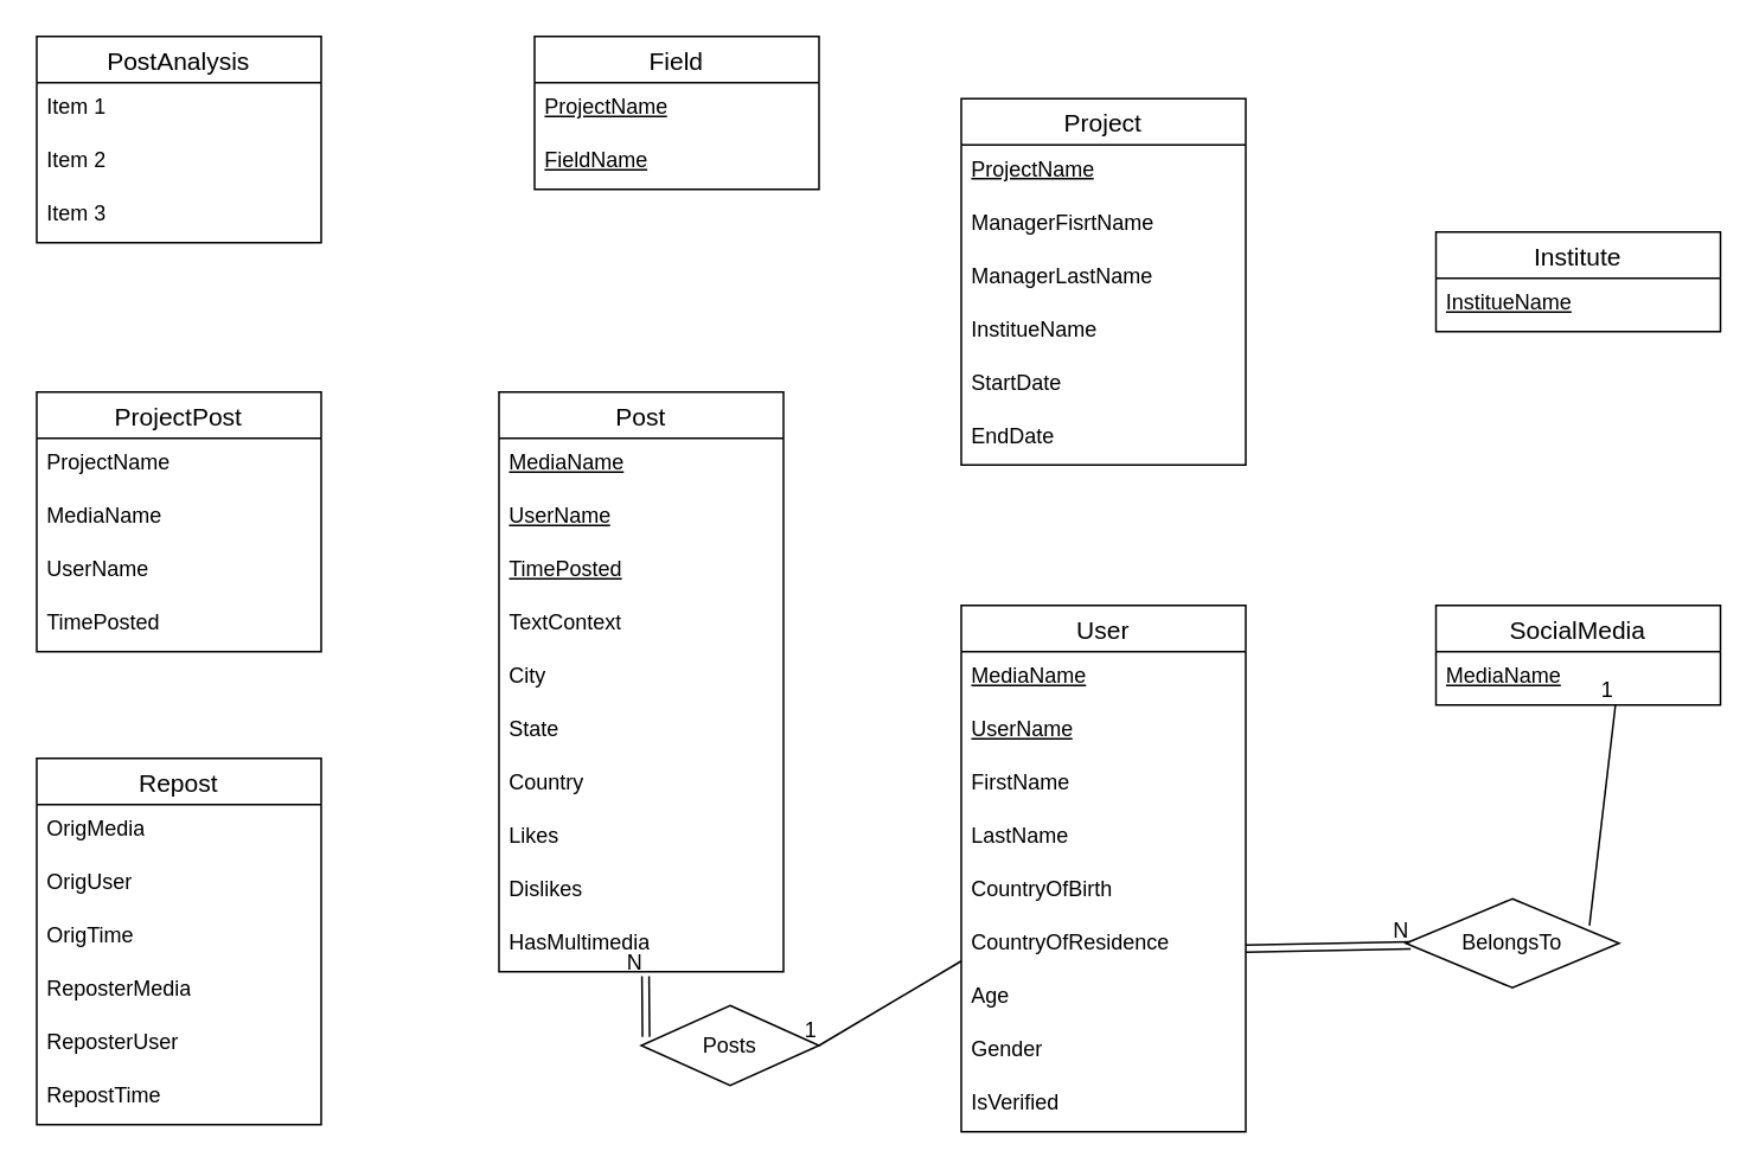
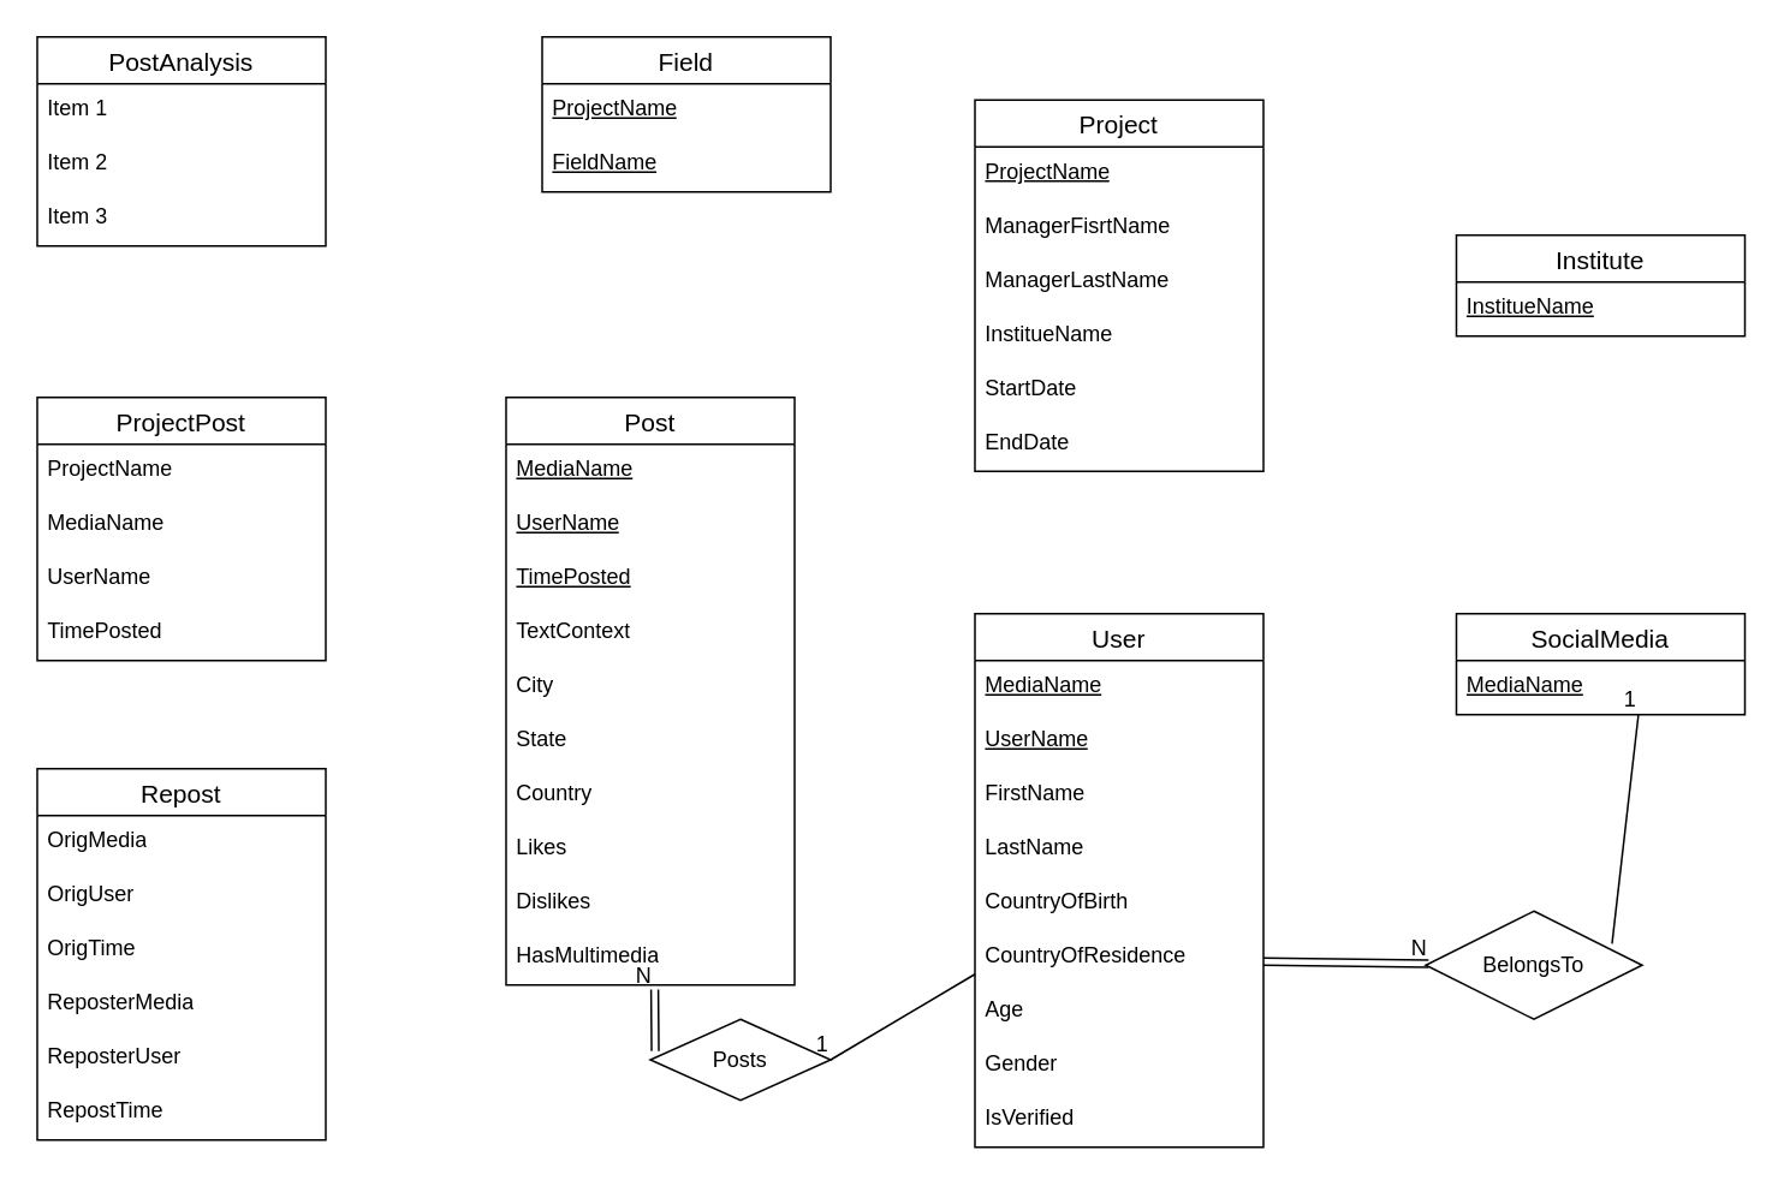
- <mxCell id="55" value="BelongsTo" style="shape=rhombus;perimeter=rhombusPerimeter;whiteSpace=wrap;html=1;align=center;" vertex="1" parent="1"><mxGeometry x="790" y="505" width="120" height="50" as="geometry" /></mxCell>
+ <mxCell id="55" value="BelongsTo" style="shape=rhombus;perimeter=rhombusPerimeter;whiteSpace=wrap;html=1;align=center;" vertex="1" parent="1"><mxGeometry x="790" y="505" width="120" height="60" as="geometry" /></mxCell>
